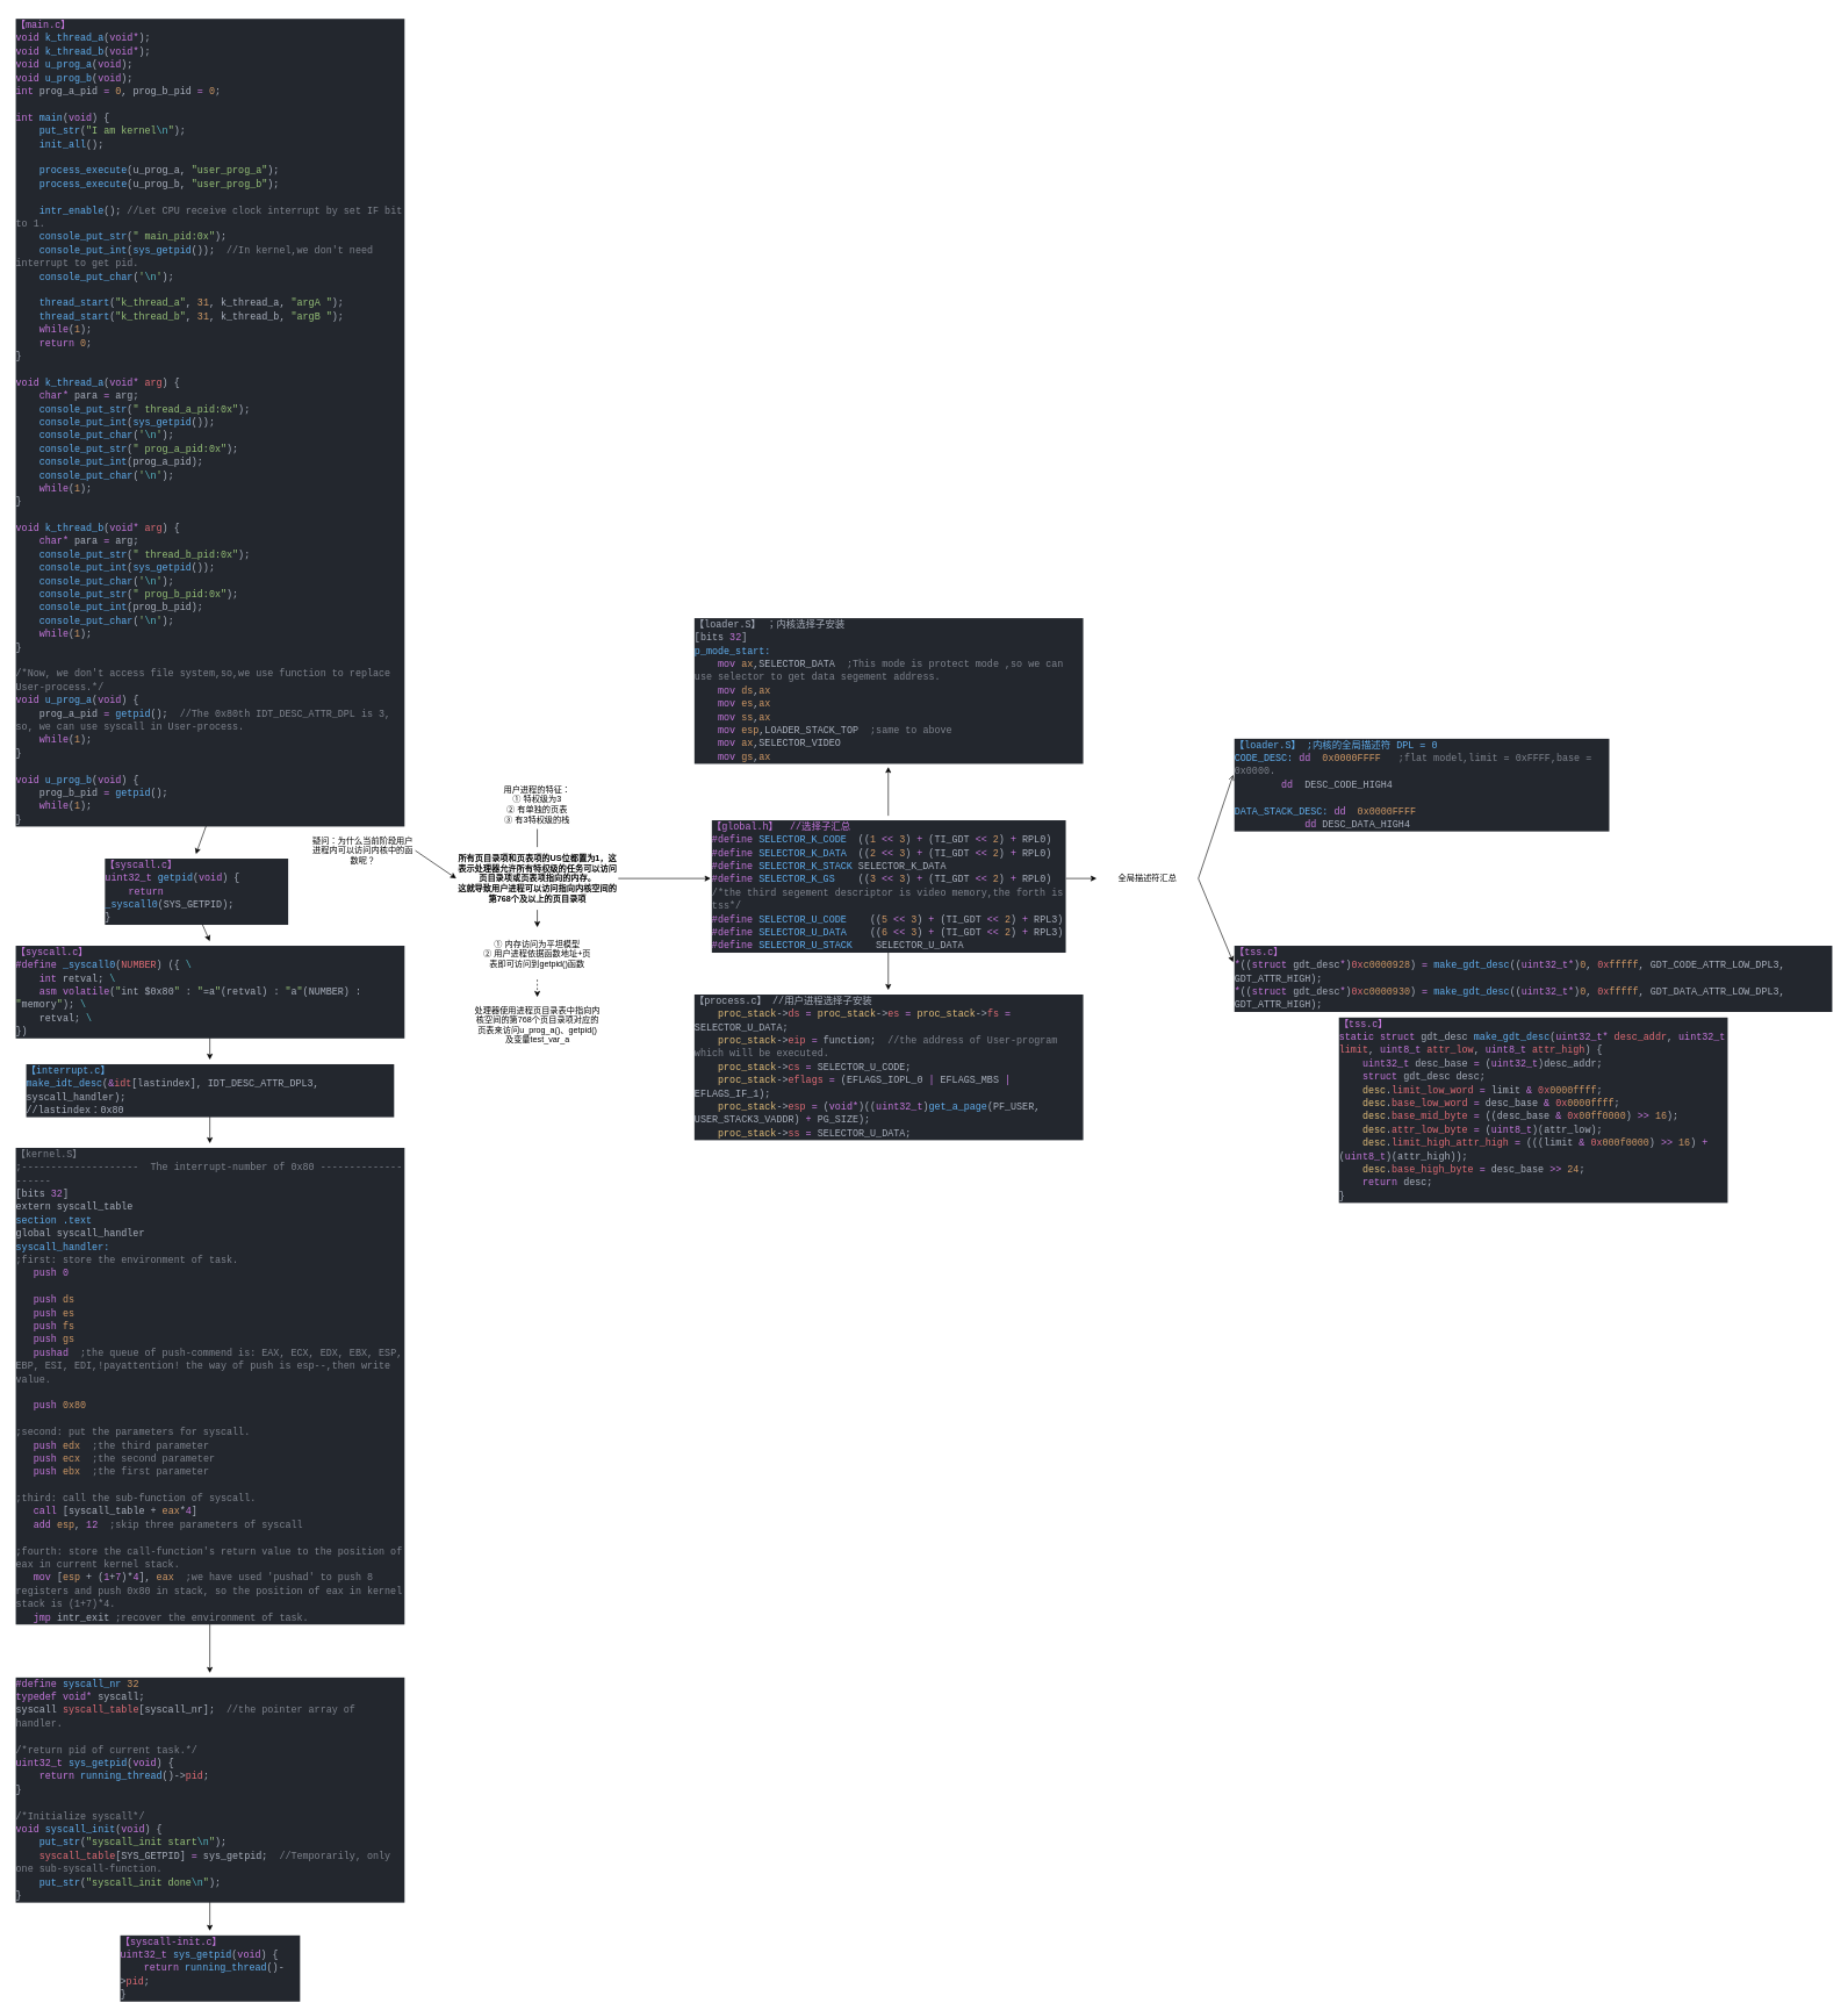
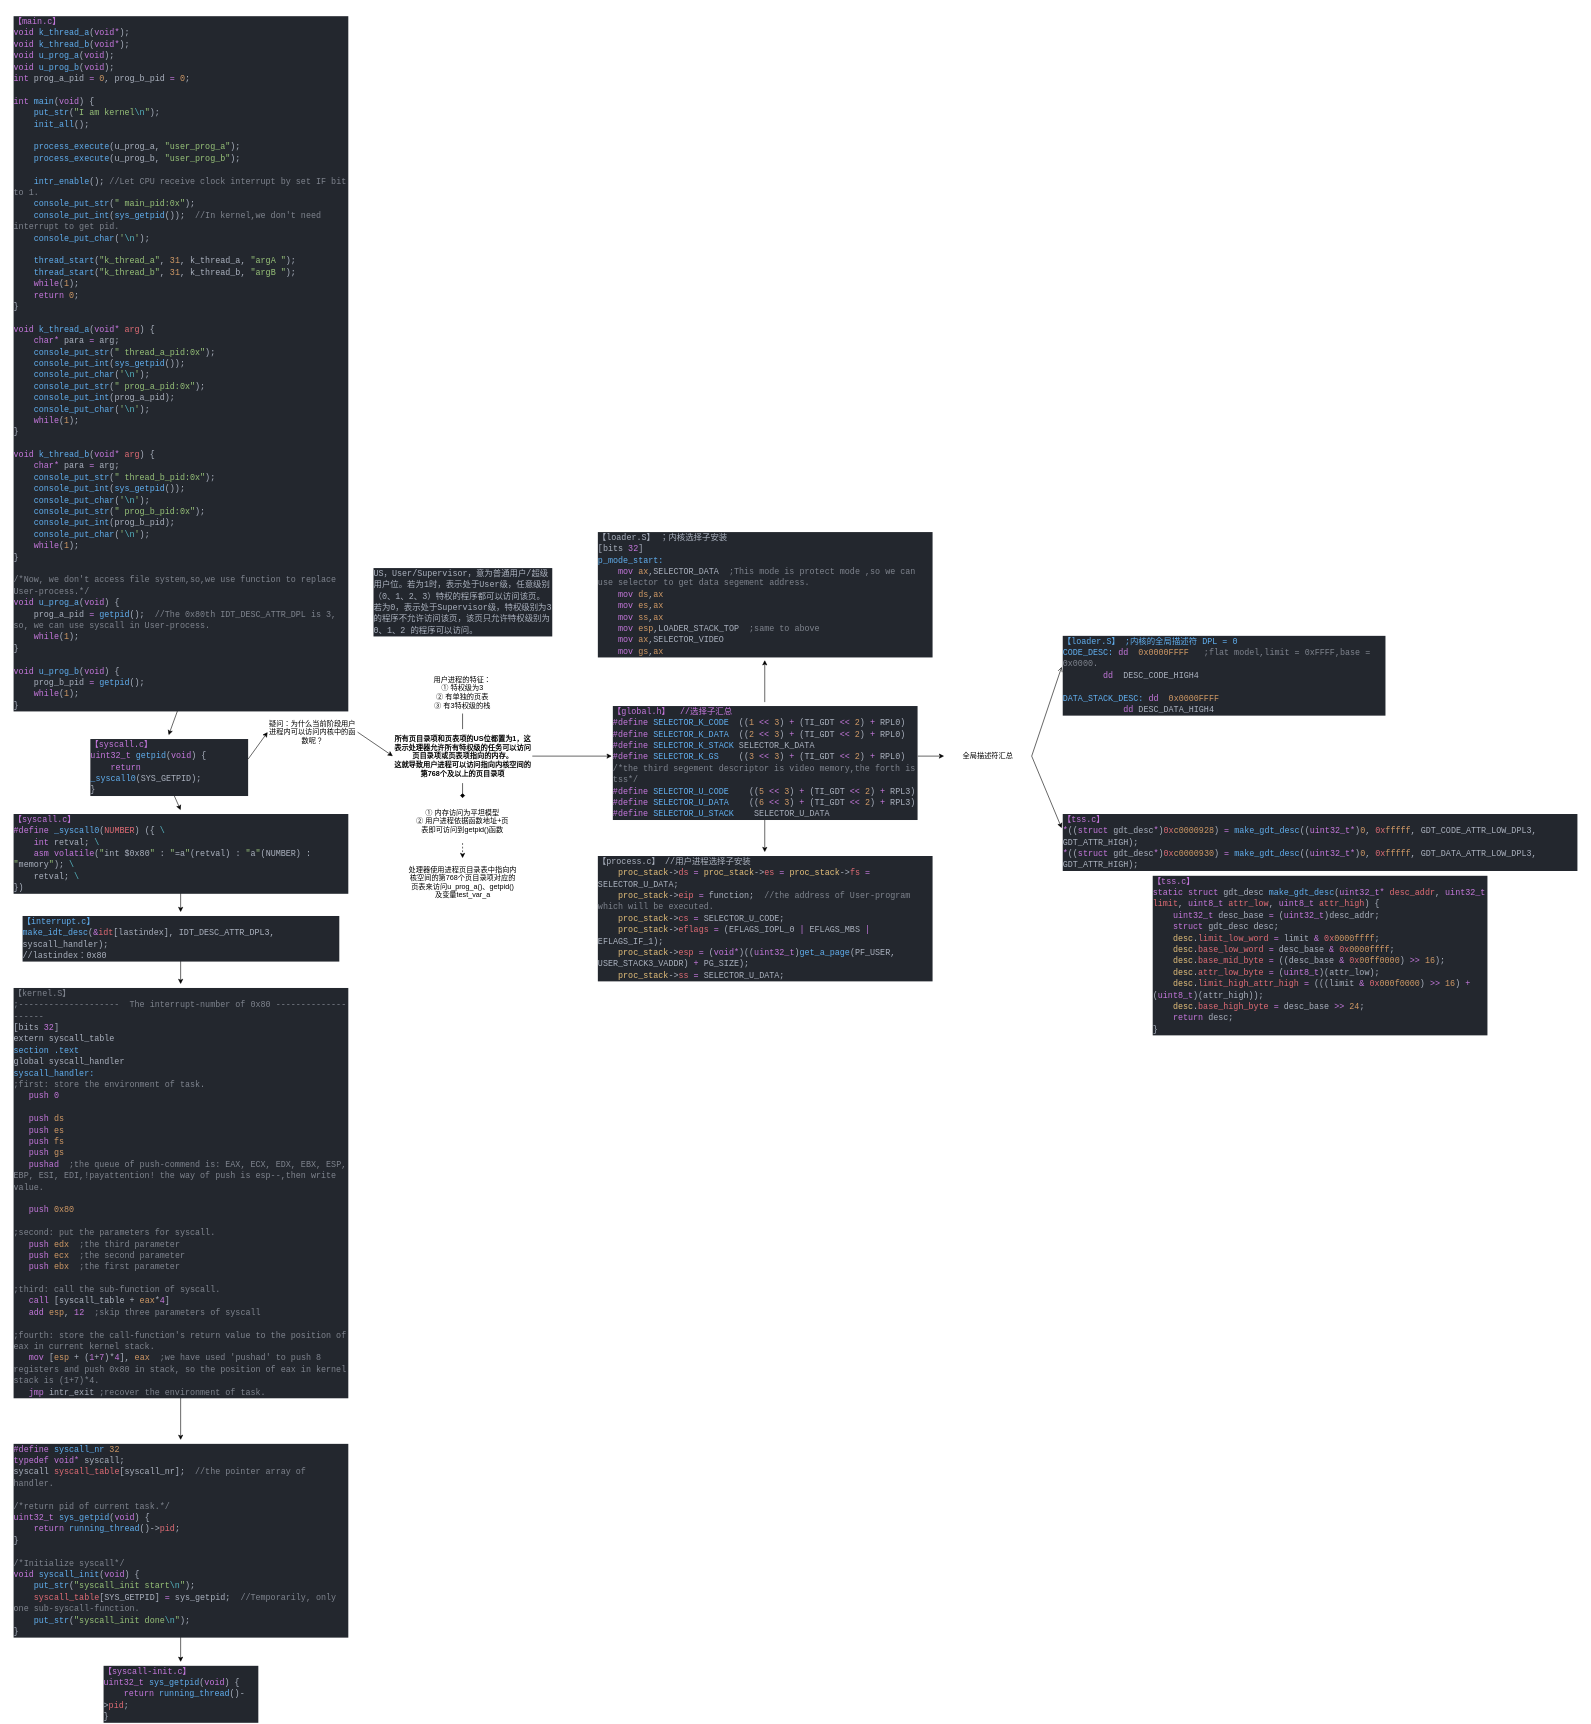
+ <mxCell id="39" value="&lt;div style=&quot;color: rgb(171, 178, 191); background-color: rgb(35, 39, 46); font-family: Consolas, &amp;quot;Courier New&amp;quot;, monospace; font-weight: normal; font-size: 14px; line-height: 19px;&quot;&gt;&lt;div&gt;&lt;span style=&quot;color: #abb2bf;&quot;&gt;US，User/Supervisor，意为普通用户/超级用户位。若为1时，表示处于User级，任意级别（0、1、2、3）特权的程序都可以访问该页。若为0，表示处于Supervisor级，特权级别为3的程序不允许访问该页，该页只允许特权级别为0、1、2 的程序可以访问。&lt;/span&gt;&lt;/div&gt;&lt;/div&gt;" style="text;whiteSpace=wrap;html=1;" parent="1" vertex="1"><mxGeometry x="620" y="940" width="300" height="120" as="geometry" /></mxCell>
+ <mxCell id="4" style="edgeStyle=none;html=1;exitX=1;exitY=0.5;exitDx=0;exitDy=0;entryX=0;entryY=0.5;entryDx=0;entryDy=0;" parent="1" source="6" target="10" edge="1"><mxGeometry relative="1" as="geometry" /></mxCell>
- <mxCell id="29" style="edgeStyle=none;html=1;exitX=0.5;exitY=1;exitDx=0;exitDy=0;entryX=0.5;entryY=0;entryDx=0;entryDy=0;" parent="1" source="31" target="12" edge="1"><mxGeometry relative="1" as="geometry" /></mxCell>
+ <mxCell id="29" style="edgeStyle=none;html=1;exitX=0.5;exitY=1;exitDx=0;exitDy=0;entryX=0.5;entryY=0;entryDx=0;entryDy=0;endArrow=diamond;" parent="1" source="31" target="12" edge="1"><mxGeometry relative="1" as="geometry" /></mxCell>
